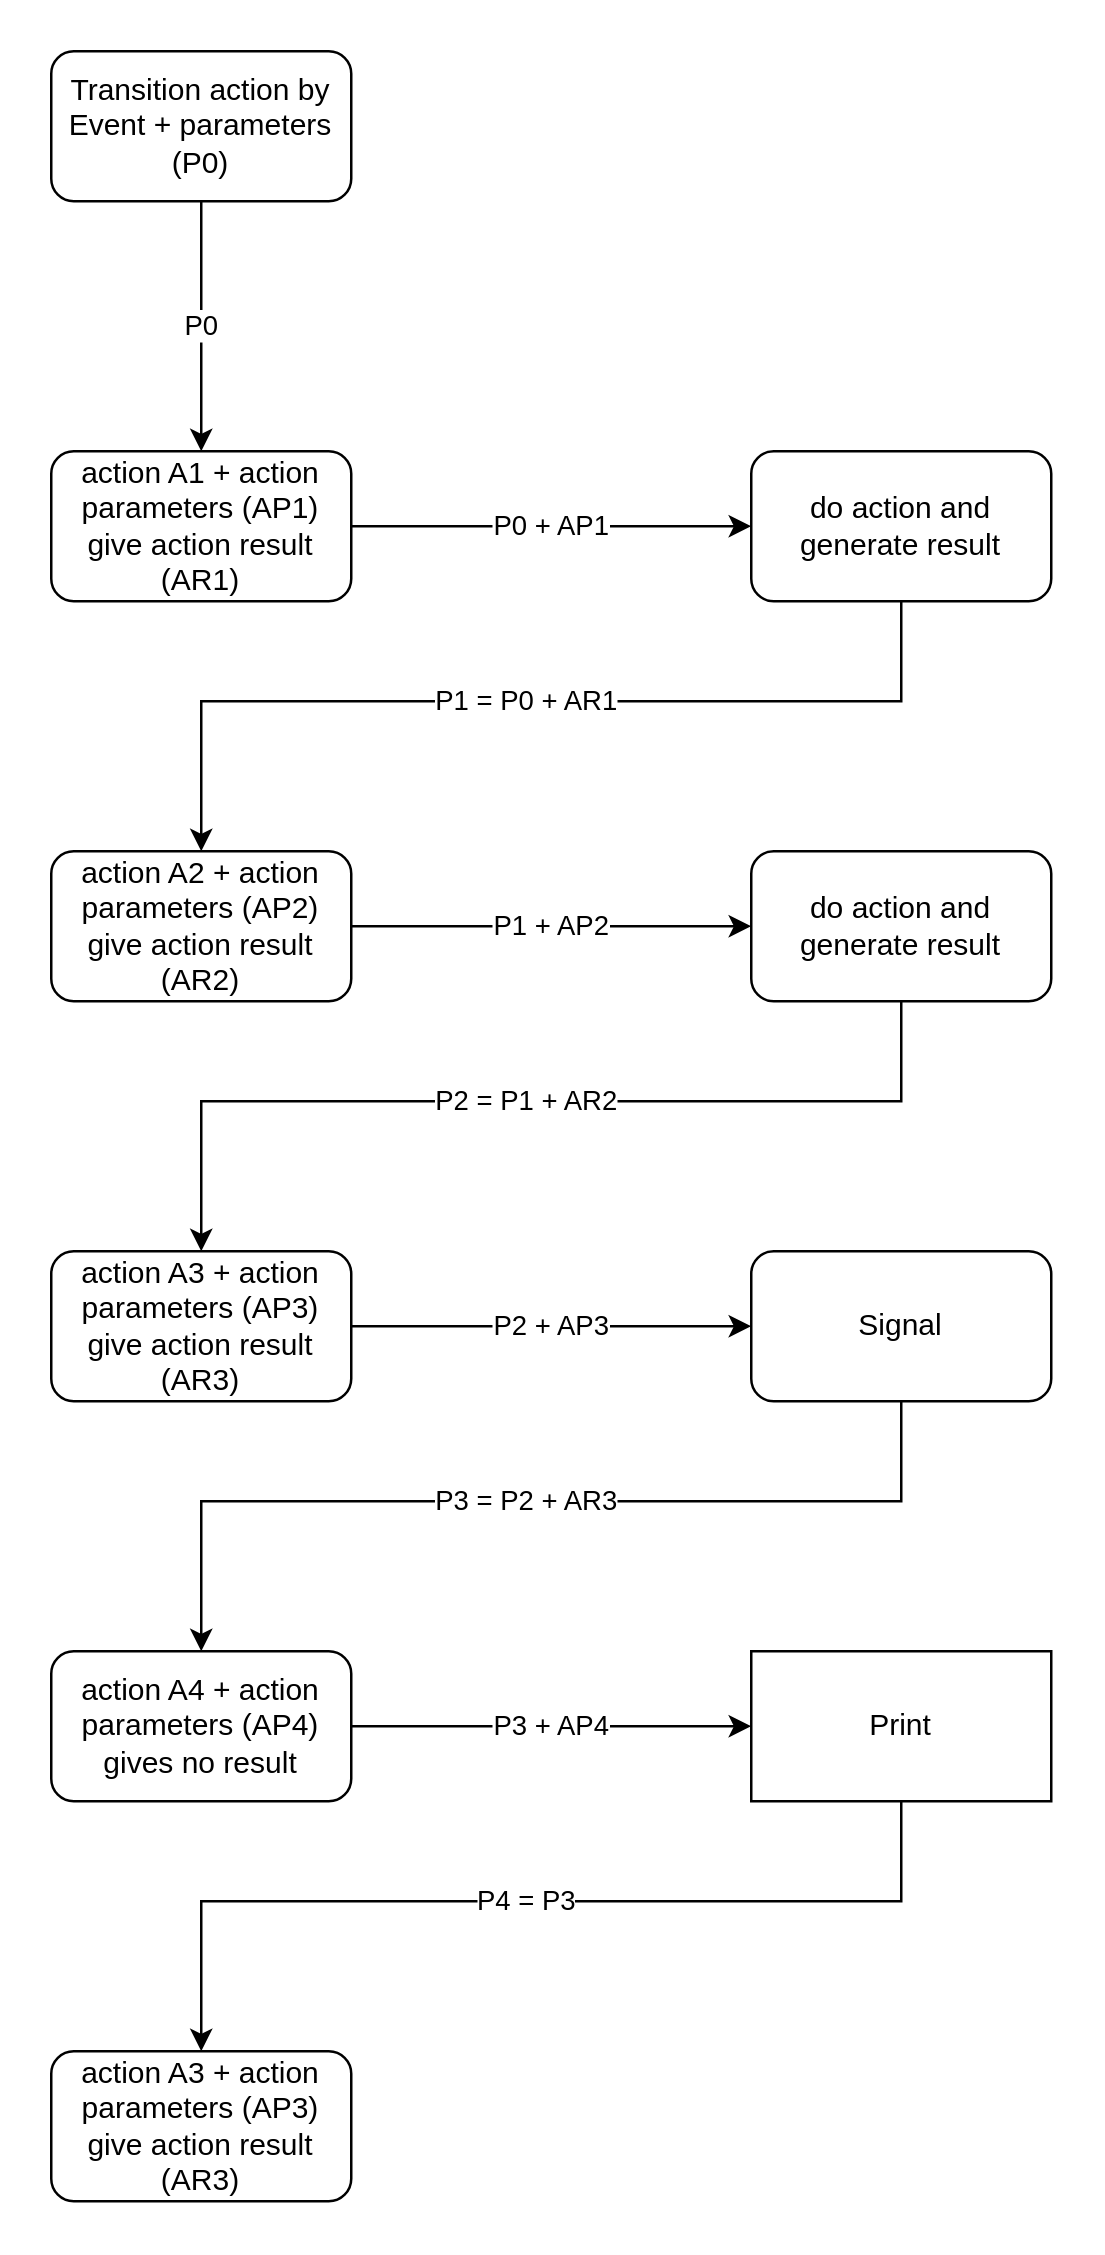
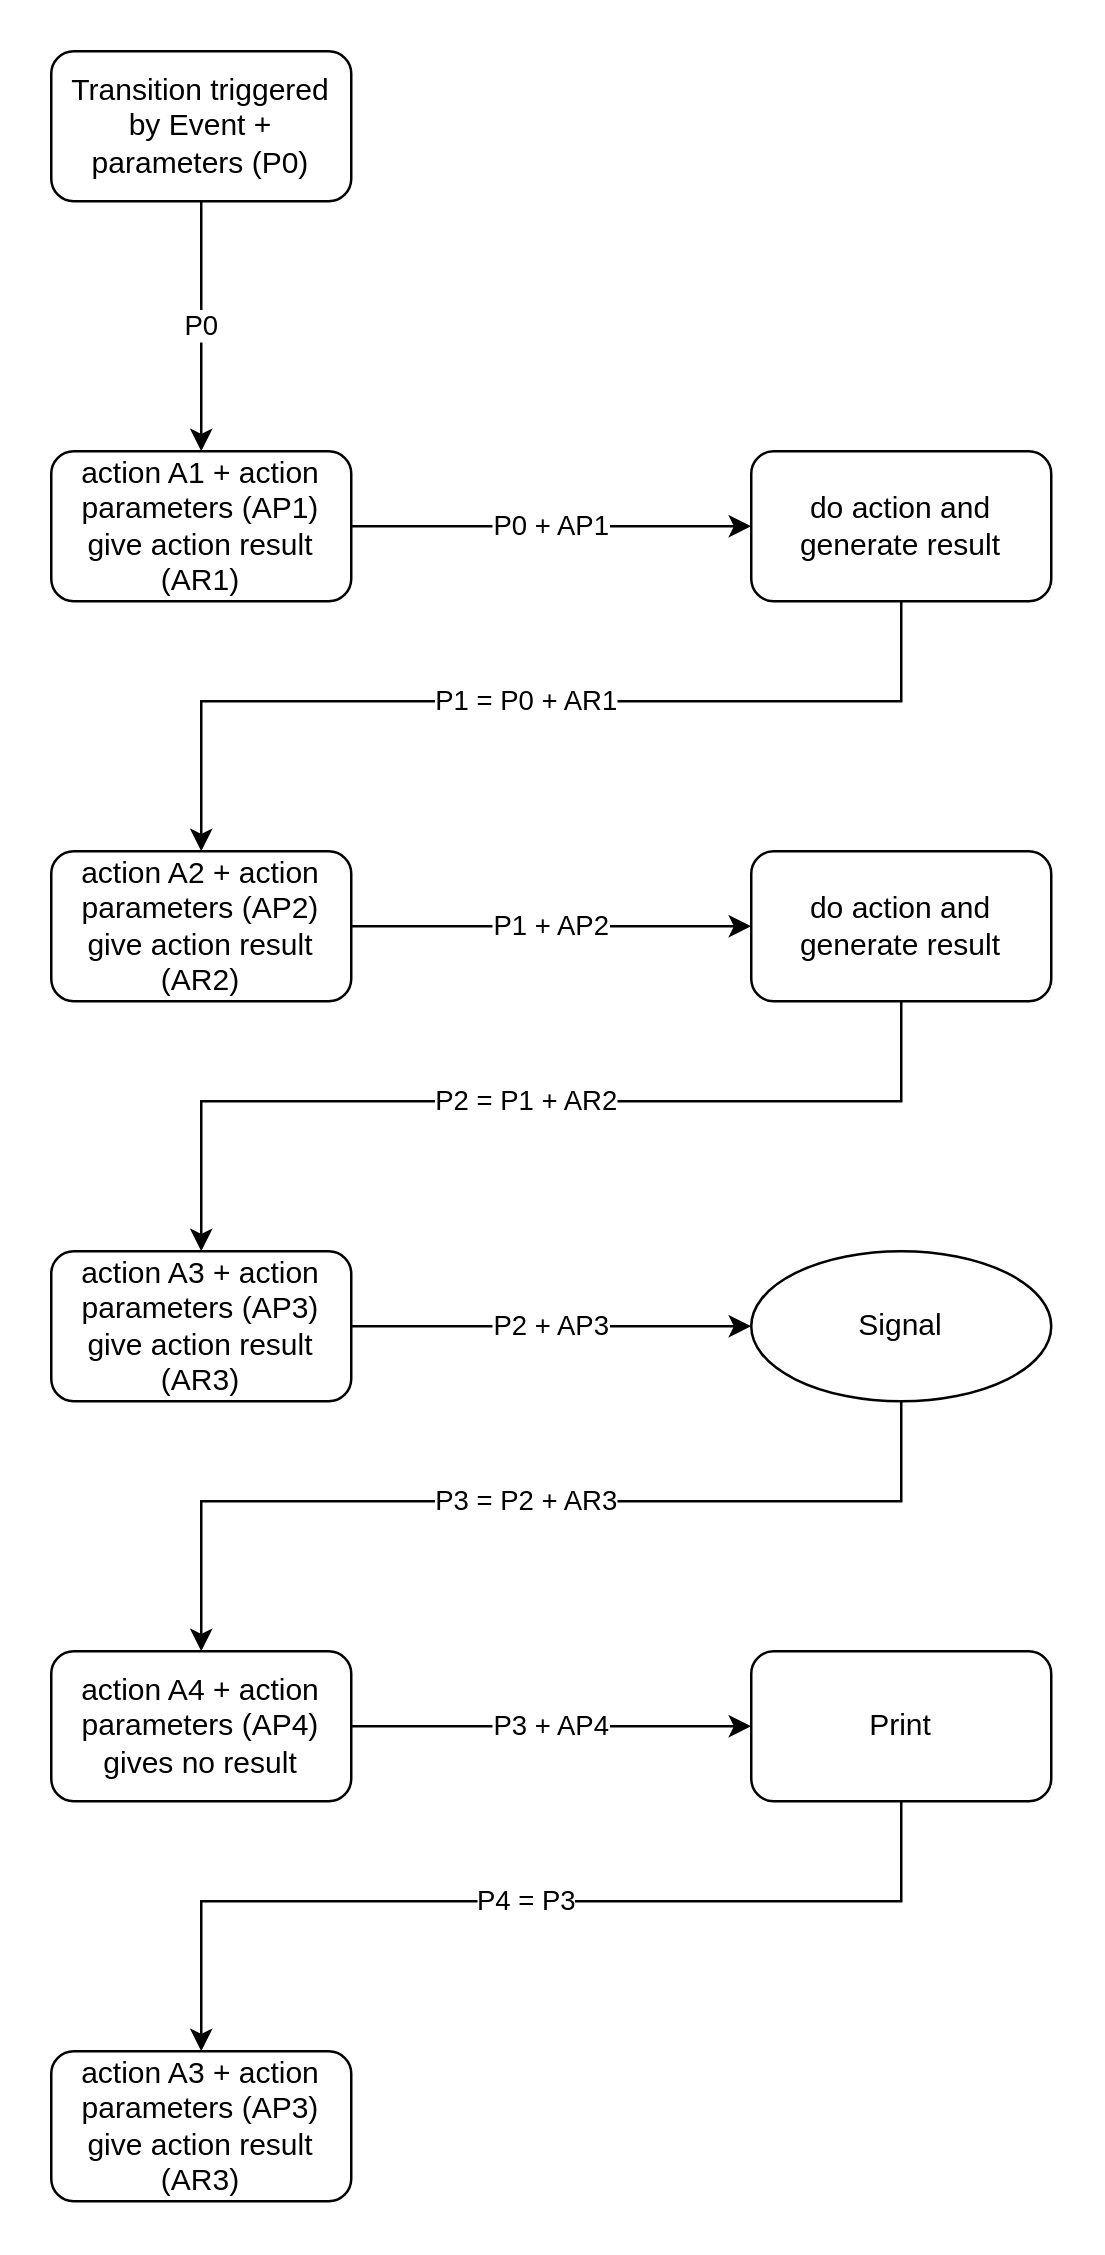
- <mxCell id="6" value="Transition action by Event + parameters (P0)" style="rounded=1;whiteSpace=wrap;html=1;" parent="1" vertex="1"><mxGeometry x="20" y="20" width="120" height="60" as="geometry" /></mxCell>
+ <mxCell id="6" value="Transition triggered by Event + parameters (P0)" style="rounded=1;whiteSpace=wrap;html=1;" parent="1" vertex="1"><mxGeometry x="20" y="20" width="120" height="60" as="geometry" /></mxCell>
- <mxCell id="15" value="Signal" style="rounded=1;whiteSpace=wrap;html=1;strokeColor=default;align=center;verticalAlign=middle;fontFamily=Helvetica;fontSize=12;fontColor=default;fillColor=default;" parent="1" vertex="1"><mxGeometry x="300" y="500" width="120" height="60" as="geometry" /></mxCell>
+ <mxCell id="15" value="Signal" style="ellipse;whiteSpace=wrap;html=1;strokeColor=default;align=center;verticalAlign=middle;fontFamily=Helvetica;fontSize=12;fontColor=default;fillColor=default;" parent="1" vertex="1"><mxGeometry x="300" y="500" width="120" height="60" as="geometry" /></mxCell>
- <mxCell id="19" value="Print" style="whiteSpace=wrap;html=1;rounded=0;" parent="1" vertex="1"><mxGeometry x="300" y="660" width="120" height="60" as="geometry" /></mxCell>
+ <mxCell id="19" value="Print" style="rounded=1;whiteSpace=wrap;html=1;" parent="1" vertex="1"><mxGeometry x="300" y="660" width="120" height="60" as="geometry" /></mxCell>
